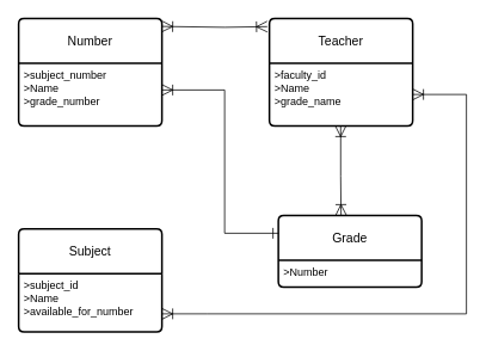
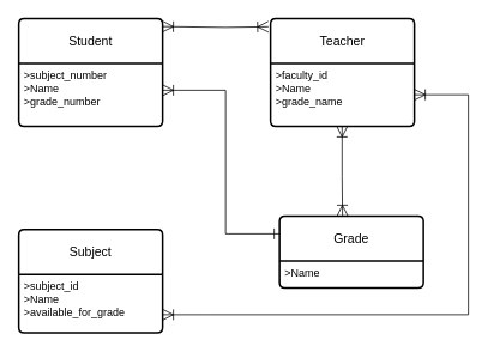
- <mxCell id="2" value="Number" style="swimlane;childLayout=stackLayout;horizontal=1;startSize=50;horizontalStack=0;rounded=1;fontSize=14;fontStyle=0;strokeWidth=2;resizeParent=0;resizeLast=1;shadow=0;dashed=0;align=center;arcSize=4;whiteSpace=wrap;html=1;" parent="1" vertex="1"><mxGeometry x="20" y="20" width="160" height="120" as="geometry" /></mxCell>
+ <mxCell id="2" value="Student" style="swimlane;childLayout=stackLayout;horizontal=1;startSize=50;horizontalStack=0;rounded=1;fontSize=14;fontStyle=0;strokeWidth=2;resizeParent=0;resizeLast=1;shadow=0;dashed=0;align=center;arcSize=4;whiteSpace=wrap;html=1;" parent="1" vertex="1"><mxGeometry x="20" y="20" width="160" height="120" as="geometry" /></mxCell>
- <mxCell id="9" value="&amp;gt;Number" style="align=left;strokeColor=none;fillColor=none;spacingLeft=4;fontSize=12;verticalAlign=top;resizable=0;rotatable=0;part=1;html=1;" parent="8" vertex="1"><mxGeometry y="50" width="160" height="30" as="geometry" /></mxCell>
+ <mxCell id="9" value="&amp;gt;Name" style="align=left;strokeColor=none;fillColor=none;spacingLeft=4;fontSize=12;verticalAlign=top;resizable=0;rotatable=0;part=1;html=1;" parent="8" vertex="1"><mxGeometry y="50" width="160" height="30" as="geometry" /></mxCell>
- <mxCell id="7" value="&amp;gt;subject_id&lt;br&gt;&amp;gt;Name&lt;br&gt;&amp;gt;available_for_number" style="align=left;strokeColor=none;fillColor=none;spacingLeft=4;fontSize=12;verticalAlign=top;resizable=0;rotatable=0;part=1;html=1;" parent="6" vertex="1"><mxGeometry y="50" width="160" height="65" as="geometry" /></mxCell>
+ <mxCell id="7" value="&amp;gt;subject_id&lt;br&gt;&amp;gt;Name&lt;br&gt;&amp;gt;available_for_grade" style="align=left;strokeColor=none;fillColor=none;spacingLeft=4;fontSize=12;verticalAlign=top;resizable=0;rotatable=0;part=1;html=1;" parent="6" vertex="1"><mxGeometry y="50" width="160" height="65" as="geometry" /></mxCell>
